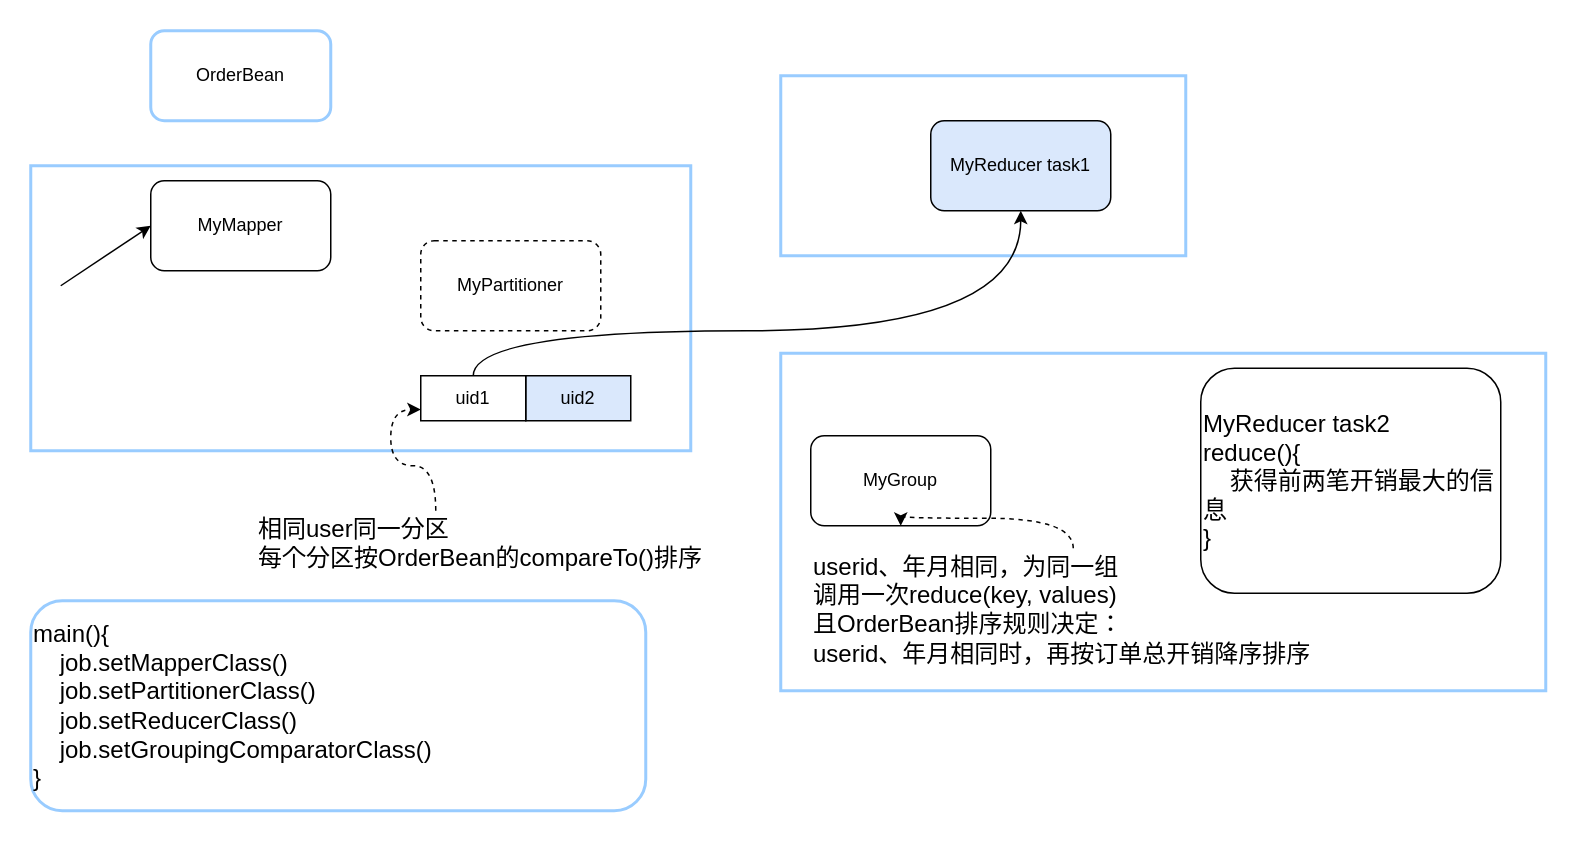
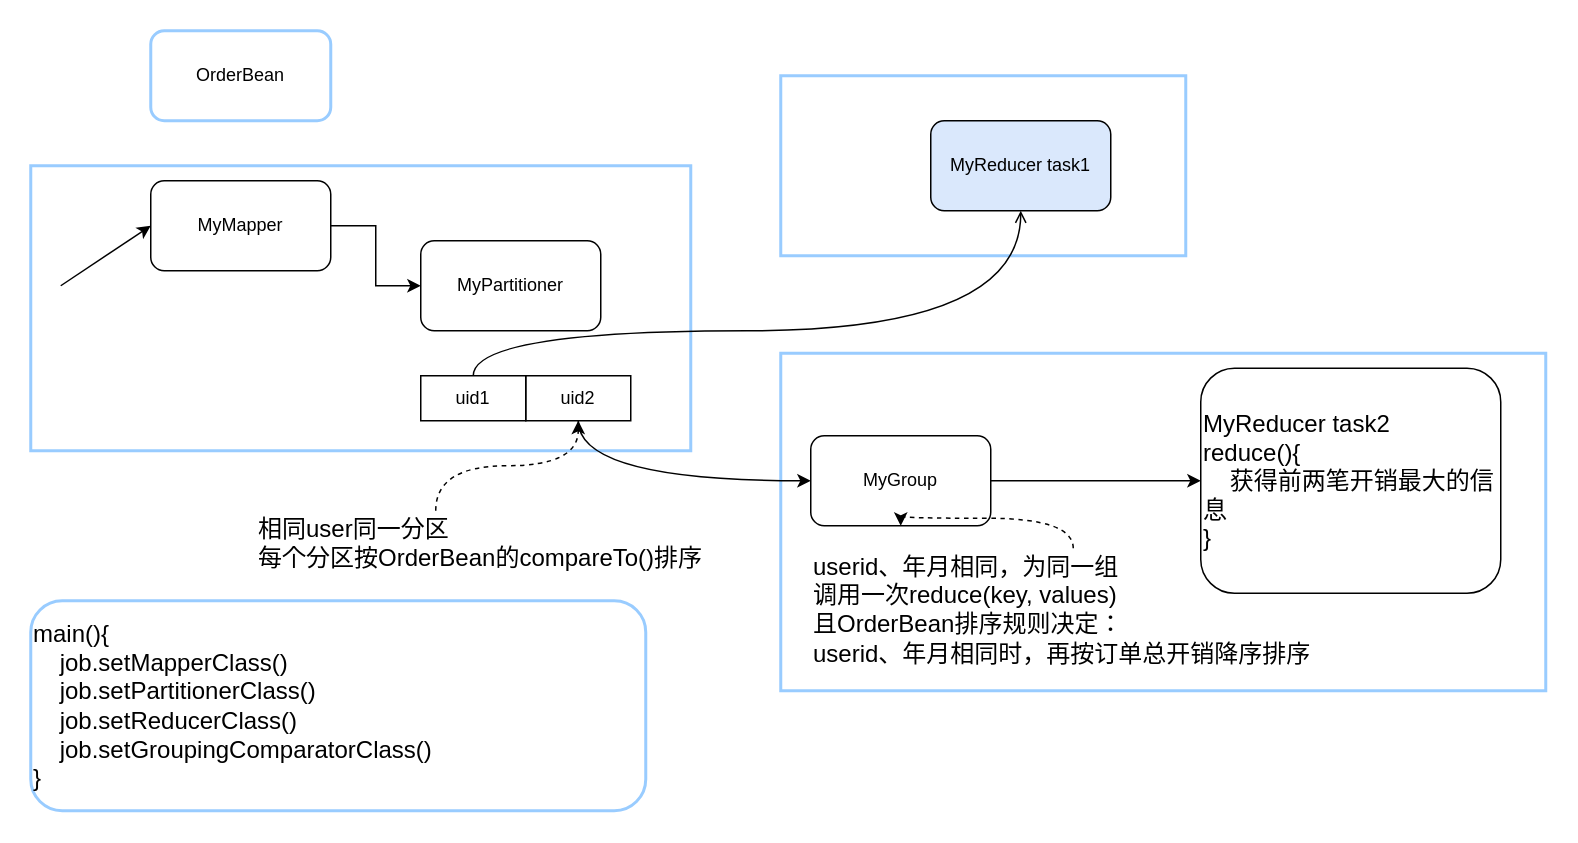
+ <mxCell id="6" style="edgeStyle=orthogonalEdgeStyle;rounded=0;orthogonalLoop=1;jettySize=auto;html=1;exitX=1;exitY=0.5;exitDx=0;exitDy=0;entryX=0;entryY=0.5;entryDx=0;entryDy=0;" edge="1" parent="1" source="7" target="9"><mxGeometry relative="1" as="geometry" /></mxCell>
- <mxCell id="9" value="MyPartitioner" style="rounded=1;whiteSpace=wrap;html=1;dashed=1;" vertex="1" parent="1"><mxGeometry x="280" y="160" width="120" height="60" as="geometry" /></mxCell>
+ <mxCell id="9" value="MyPartitioner" style="rounded=1;whiteSpace=wrap;html=1;" vertex="1" parent="1"><mxGeometry x="280" y="160" width="120" height="60" as="geometry" /></mxCell>
- <mxCell id="16" style="edgeStyle=orthogonalEdgeStyle;curved=1;rounded=0;orthogonalLoop=1;jettySize=auto;html=1;exitX=0.5;exitY=0;exitDx=0;exitDy=0;entryX=0.5;entryY=1;entryDx=0;entryDy=0;" edge="1" parent="1" source="17" target="14"><mxGeometry relative="1" as="geometry"><Array as="points"><mxPoint x="315" y="220" /><mxPoint x="680" y="220" /></Array></mxGeometry></mxCell>
+ <mxCell id="16" style="edgeStyle=orthogonalEdgeStyle;curved=1;rounded=0;orthogonalLoop=1;jettySize=auto;html=1;exitX=0.5;exitY=0;exitDx=0;exitDy=0;entryX=0.5;entryY=1;entryDx=0;entryDy=0;endArrow=open;" edge="1" parent="1" source="17" target="14"><mxGeometry relative="1" as="geometry"><Array as="points"><mxPoint x="315" y="220" /><mxPoint x="680" y="220" /></Array></mxGeometry></mxCell>
- <mxCell id="11" value="uid2" style="rounded=0;whiteSpace=wrap;html=1;fillColor=#dae8fc;" vertex="1" parent="1"><mxGeometry x="350" y="250" width="70" height="30" as="geometry" /></mxCell>
+ <mxCell id="11" value="uid2" style="rounded=0;whiteSpace=wrap;html=1;" vertex="1" parent="1"><mxGeometry x="350" y="250" width="70" height="30" as="geometry" /></mxCell>
- <mxCell id="12" style="edgeStyle=orthogonalEdgeStyle;curved=1;rounded=0;orthogonalLoop=1;jettySize=auto;html=1;entryX=0;entryY=0.75;entryDx=0;entryDy=0;fontSize=16;dashed=1;" edge="1" parent="1" source="13" target="17"><mxGeometry relative="1" as="geometry" /></mxCell>
+ <mxCell id="12" style="edgeStyle=orthogonalEdgeStyle;curved=1;rounded=0;orthogonalLoop=1;jettySize=auto;html=1;fontSize=16;dashed=1;" edge="1" parent="1" source="13" target="11"><mxGeometry relative="1" as="geometry" /></mxCell>
+ <mxCell id="10" style="edgeStyle=orthogonalEdgeStyle;curved=1;rounded=0;orthogonalLoop=1;jettySize=auto;html=1;exitX=0.5;exitY=1;exitDx=0;exitDy=0;entryX=0;entryY=0.5;entryDx=0;entryDy=0;" edge="1" parent="1" source="11" target="19"><mxGeometry relative="1" as="geometry" /></mxCell>
+ <mxCell id="18" style="edgeStyle=orthogonalEdgeStyle;curved=1;rounded=0;orthogonalLoop=1;jettySize=auto;html=1;" edge="1" parent="1" source="19" target="15"><mxGeometry relative="1" as="geometry" /></mxCell>
